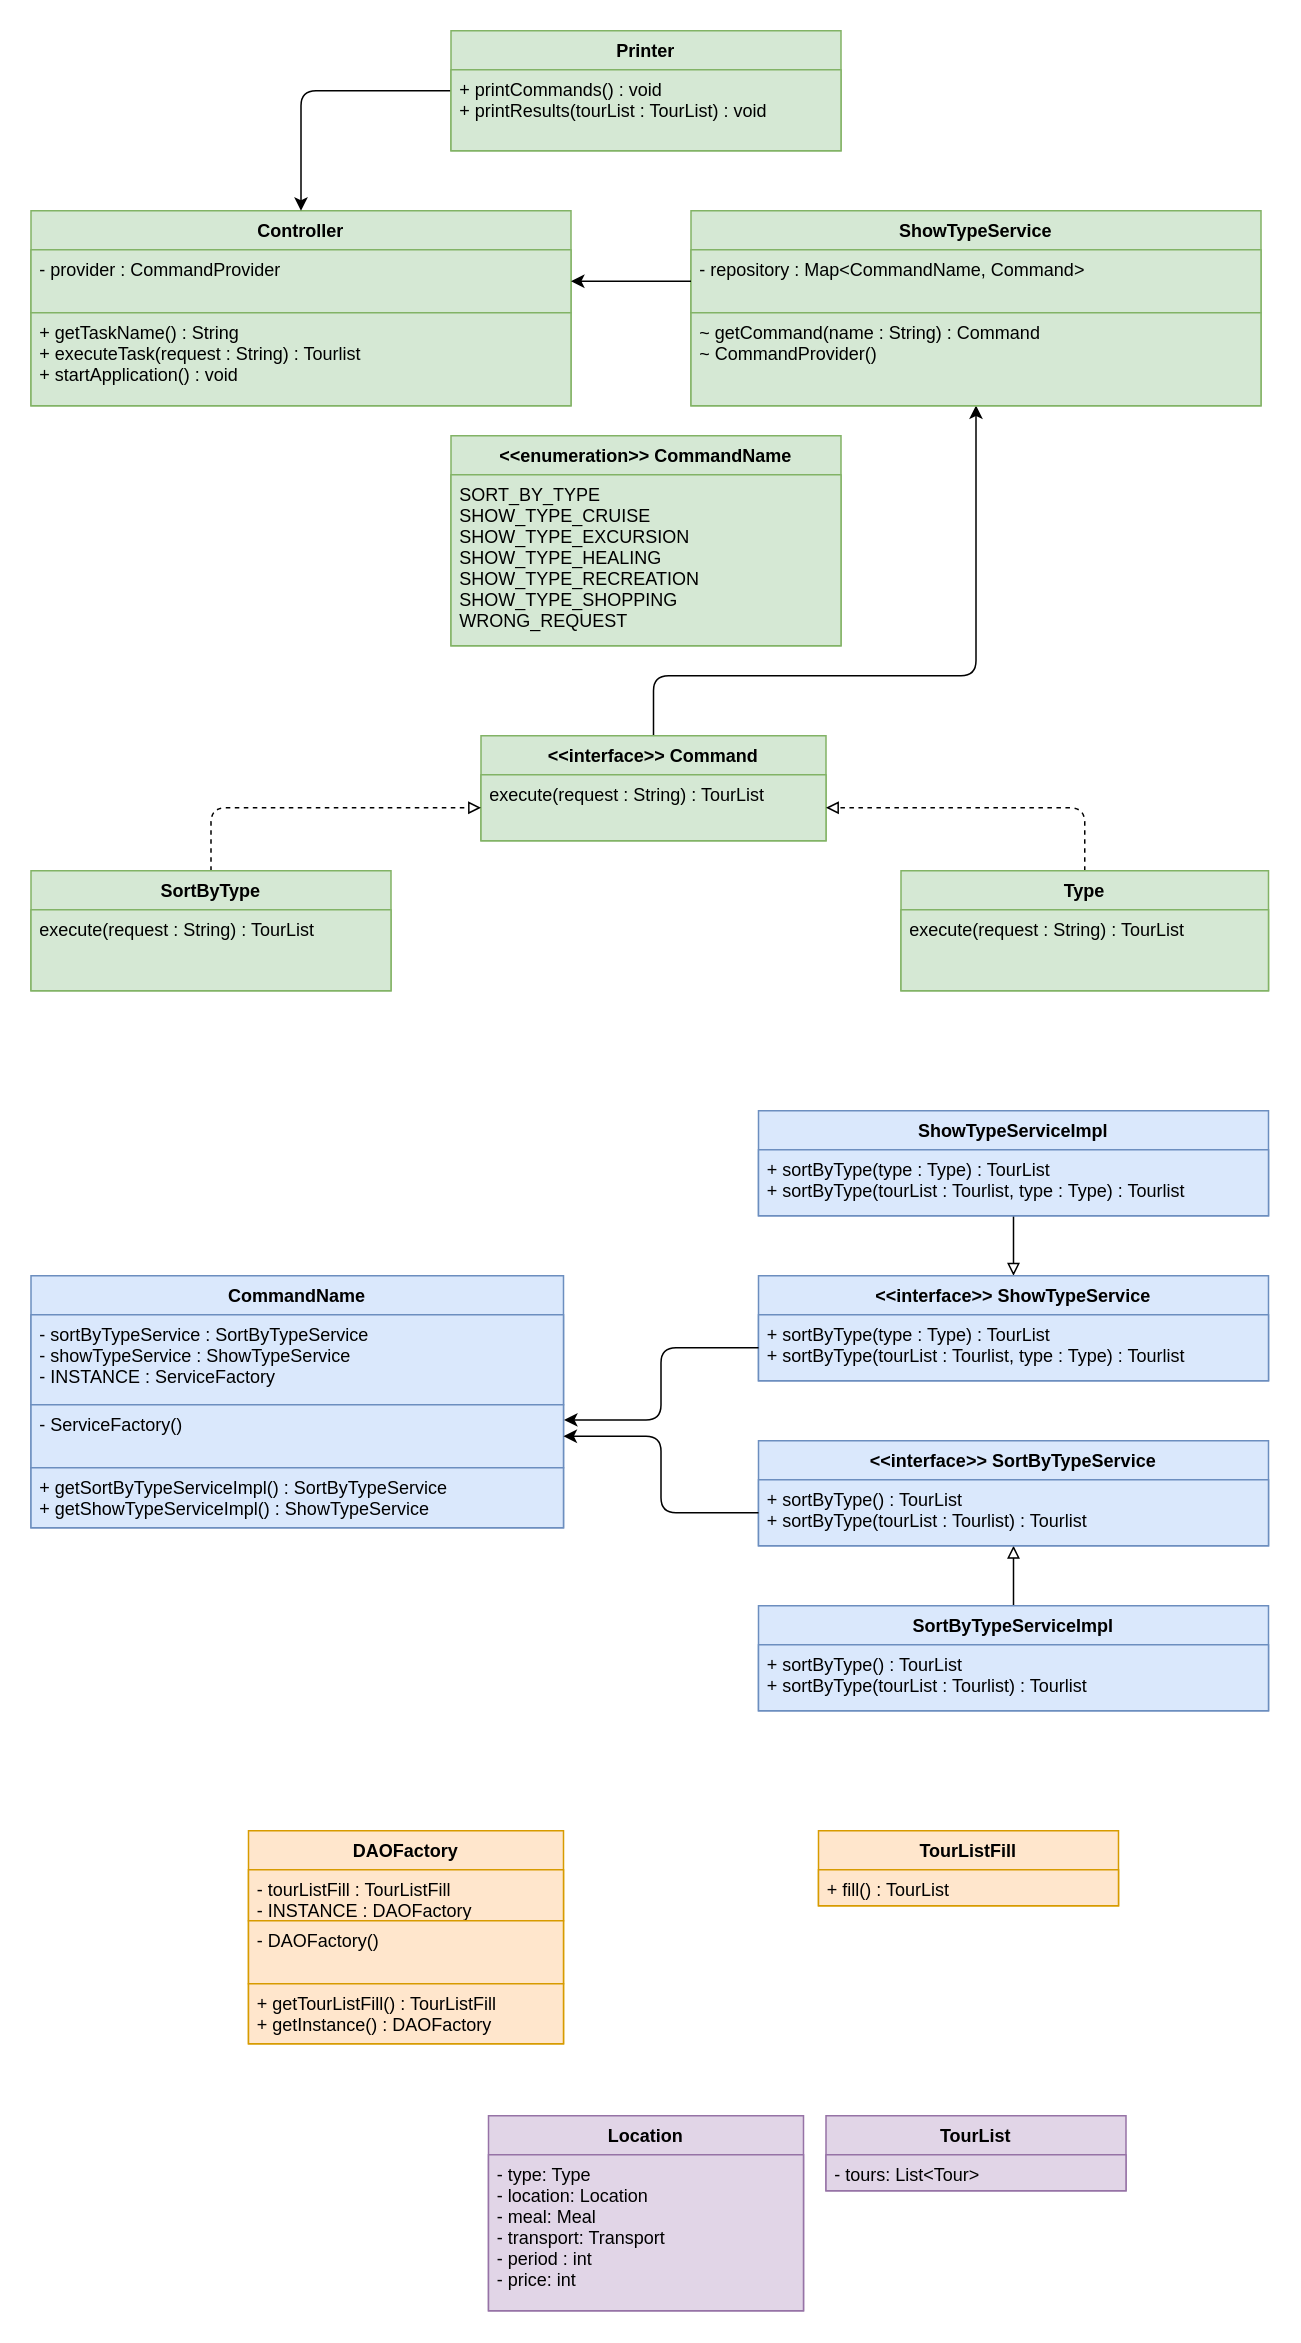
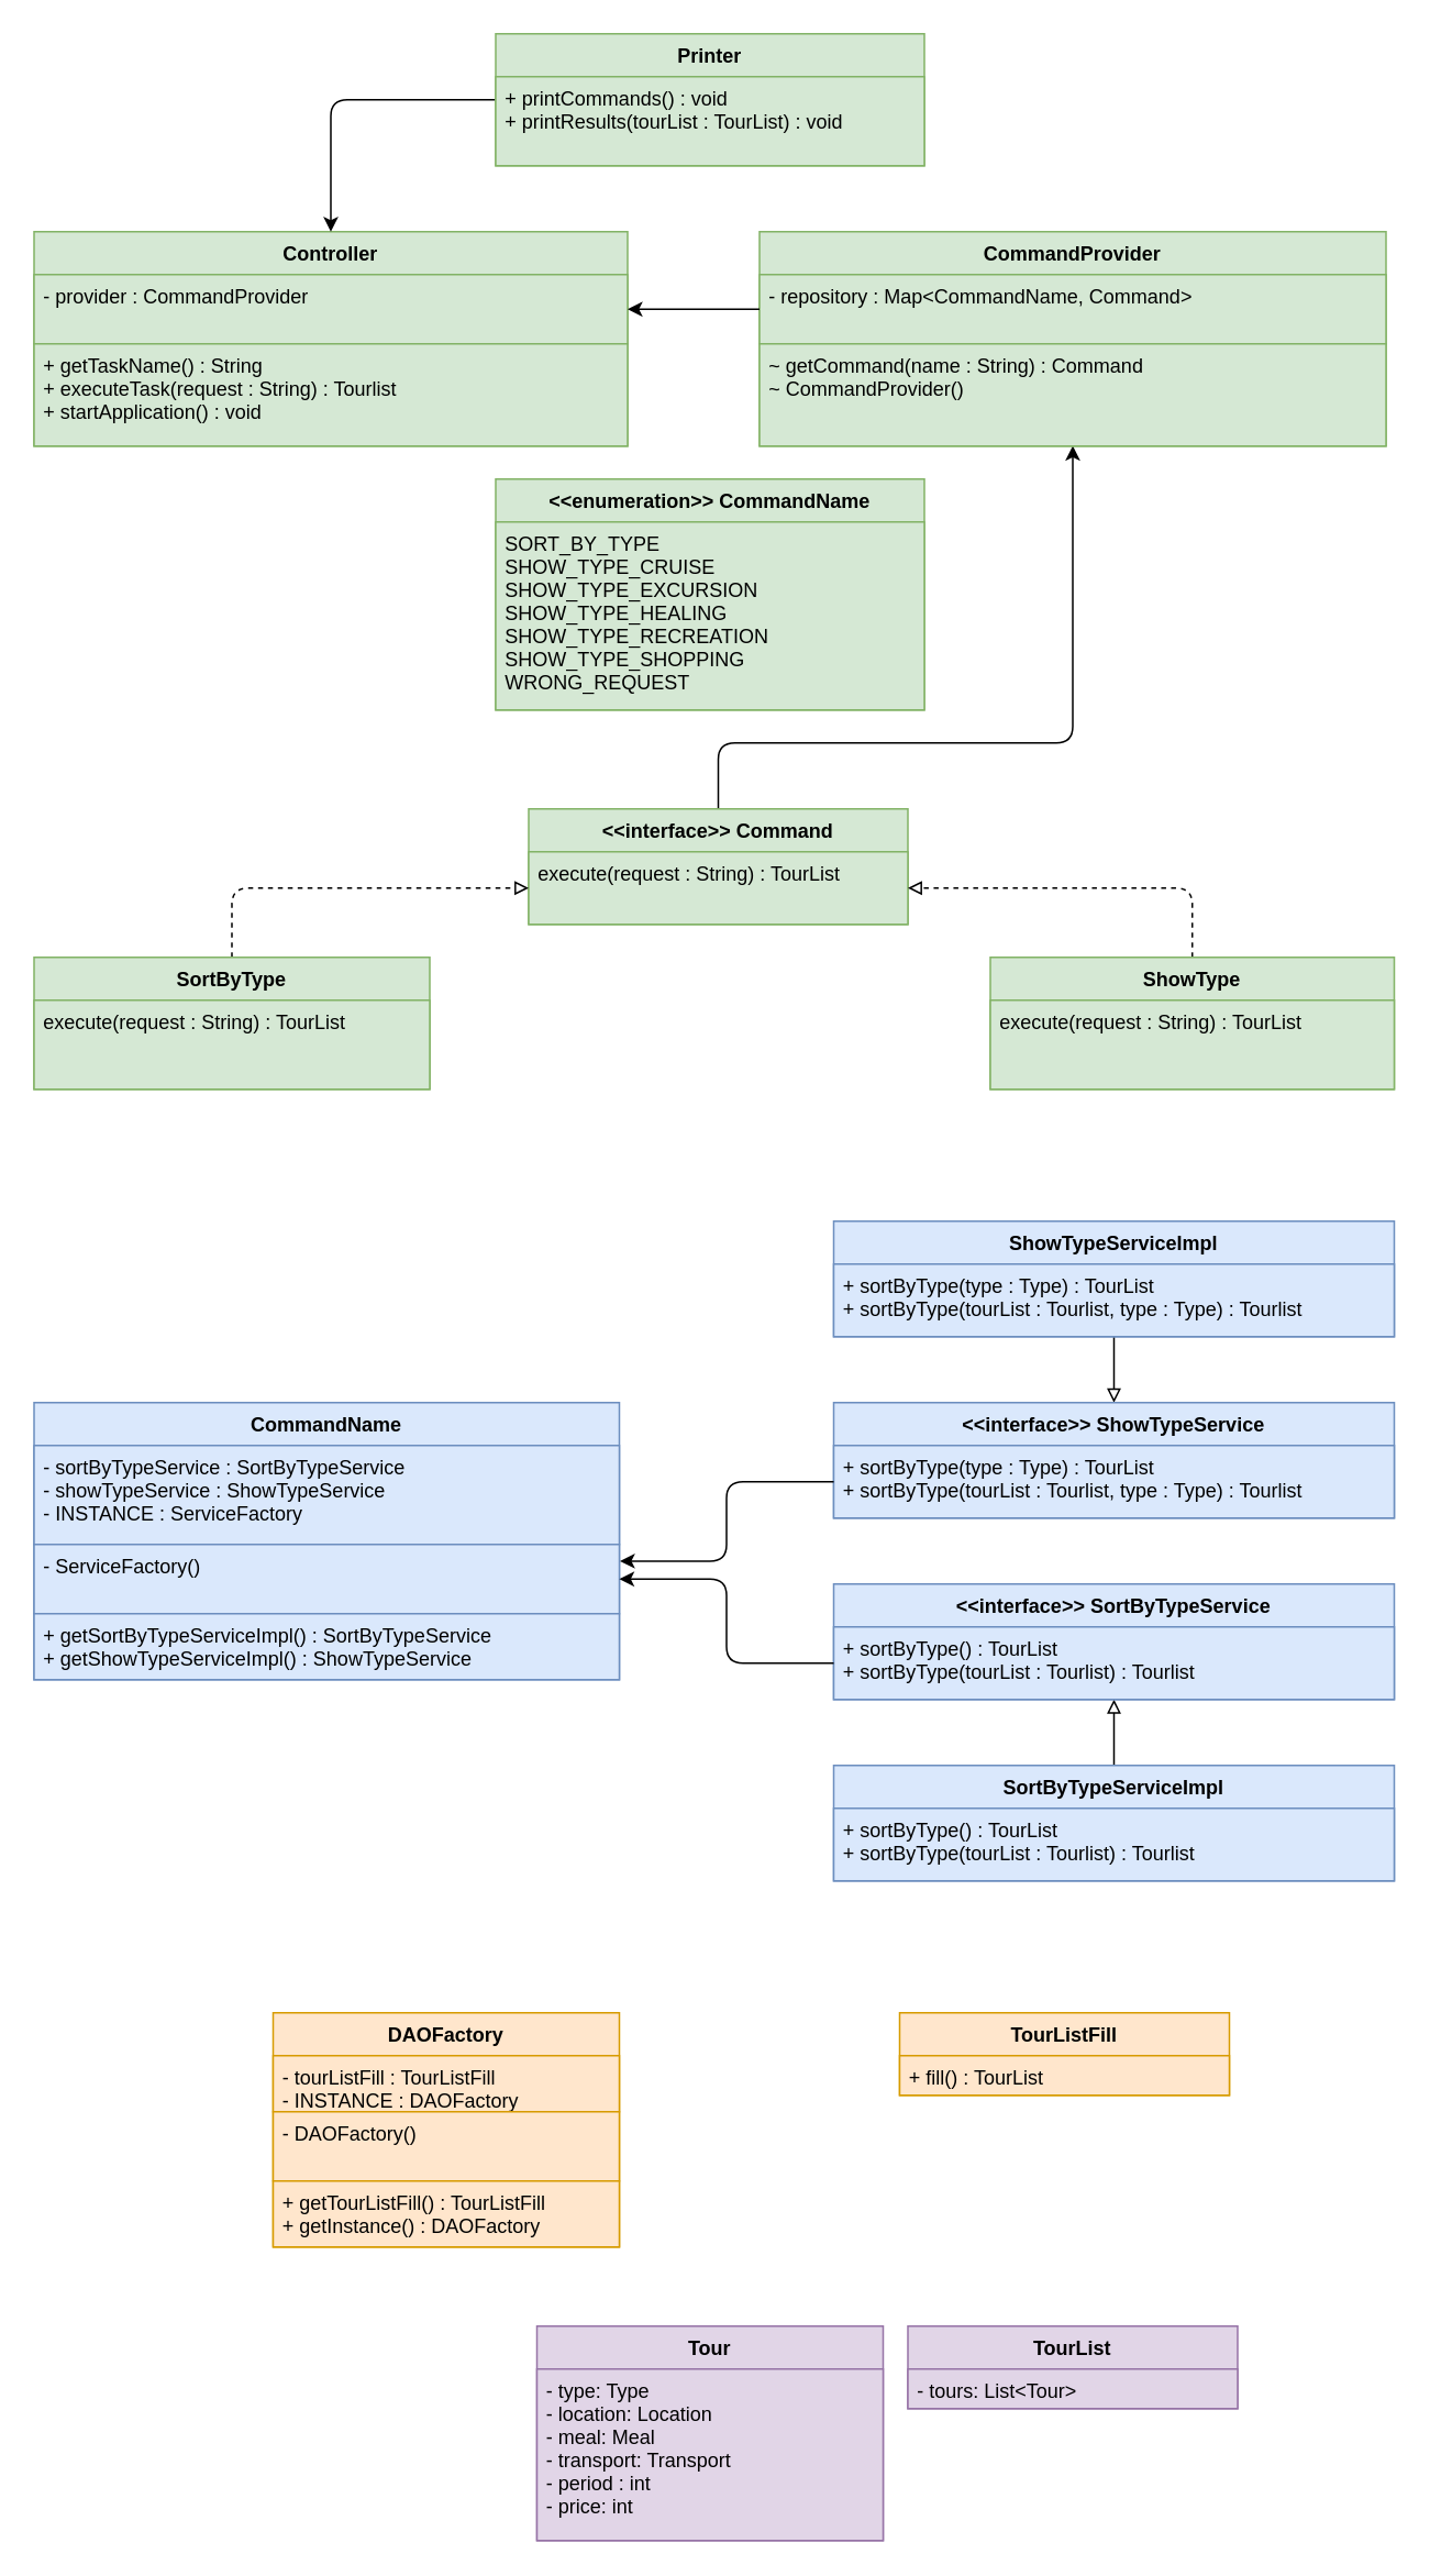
- <mxCell id="35" value="ShowTypeService" style="swimlane;fontStyle=1;align=center;verticalAlign=top;childLayout=stackLayout;horizontal=1;startSize=26;horizontalStack=0;resizeParent=1;resizeParentMax=0;resizeLast=0;collapsible=1;marginBottom=0;fillColor=#d5e8d4;strokeColor=#82b366;" parent="1" vertex="1"><mxGeometry x="460" y="140" width="380" height="130" as="geometry" /></mxCell>
+ <mxCell id="35" value="CommandProvider" style="swimlane;fontStyle=1;align=center;verticalAlign=top;childLayout=stackLayout;horizontal=1;startSize=26;horizontalStack=0;resizeParent=1;resizeParentMax=0;resizeLast=0;collapsible=1;marginBottom=0;fillColor=#d5e8d4;strokeColor=#82b366;" parent="1" vertex="1"><mxGeometry x="460" y="140" width="380" height="130" as="geometry" /></mxCell>
- <mxCell id="30" value="Type" style="swimlane;fontStyle=1;childLayout=stackLayout;horizontal=1;startSize=26;fillColor=#d5e8d4;horizontalStack=0;resizeParent=1;resizeParentMax=0;resizeLast=0;collapsible=1;marginBottom=0;strokeColor=#82b366;" parent="1" vertex="1"><mxGeometry x="600" y="580" width="245" height="80" as="geometry"><mxRectangle x="60" y="150" width="60" height="26" as="alternateBounds" /></mxGeometry></mxCell>
+ <mxCell id="30" value="ShowType" style="swimlane;fontStyle=1;childLayout=stackLayout;horizontal=1;startSize=26;fillColor=#d5e8d4;horizontalStack=0;resizeParent=1;resizeParentMax=0;resizeLast=0;collapsible=1;marginBottom=0;strokeColor=#82b366;" parent="1" vertex="1"><mxGeometry x="600" y="580" width="245" height="80" as="geometry"><mxRectangle x="60" y="150" width="60" height="26" as="alternateBounds" /></mxGeometry></mxCell>
- <mxCell id="2" value="Location" style="swimlane;fontStyle=1;childLayout=stackLayout;horizontal=1;startSize=26;fillColor=#e1d5e7;horizontalStack=0;resizeParent=1;resizeParentMax=0;resizeLast=0;collapsible=1;marginBottom=0;strokeColor=#9673a6;" parent="1" vertex="1"><mxGeometry x="325" y="1410" width="210" height="130" as="geometry"><mxRectangle x="60" y="150" width="60" height="26" as="alternateBounds" /></mxGeometry></mxCell>
+ <mxCell id="2" value="Tour" style="swimlane;fontStyle=1;childLayout=stackLayout;horizontal=1;startSize=26;fillColor=#e1d5e7;horizontalStack=0;resizeParent=1;resizeParentMax=0;resizeLast=0;collapsible=1;marginBottom=0;strokeColor=#9673a6;" parent="1" vertex="1"><mxGeometry x="325" y="1410" width="210" height="130" as="geometry"><mxRectangle x="60" y="150" width="60" height="26" as="alternateBounds" /></mxGeometry></mxCell>
